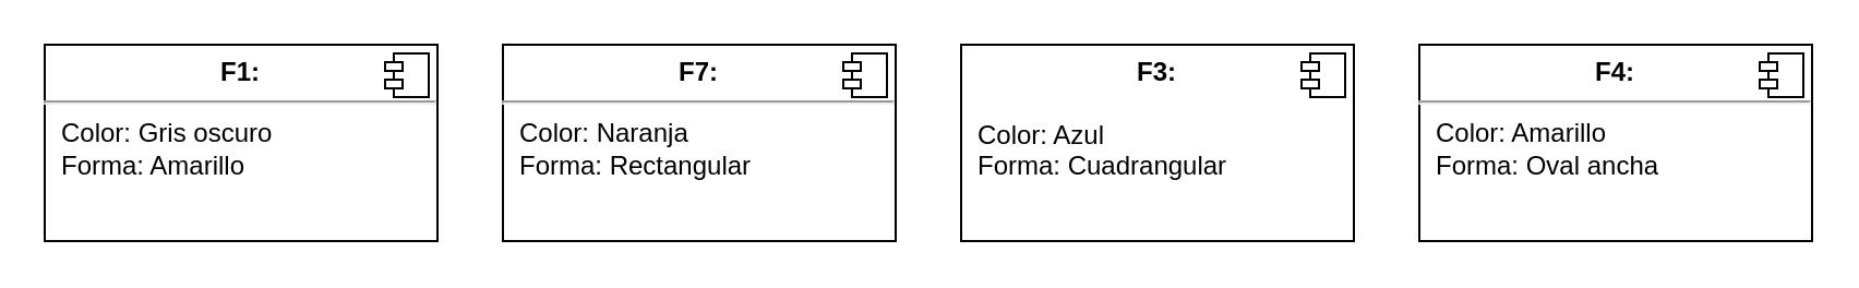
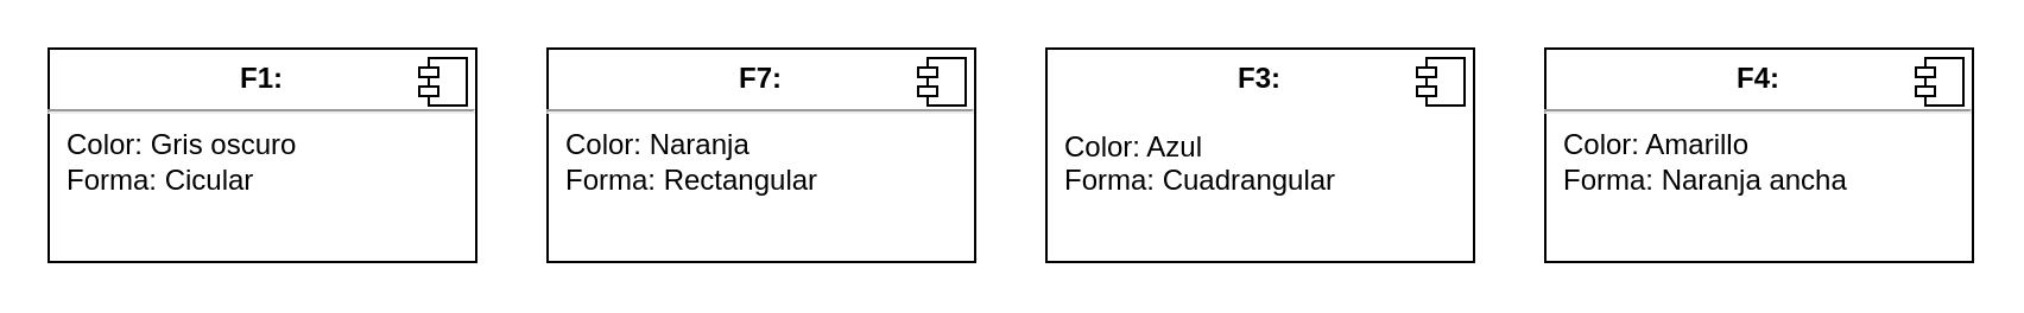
- <mxCell id="2" value="&lt;p style=&quot;margin:0px;margin-top:6px;text-align:center;&quot;&gt;&lt;b&gt;F1:&lt;/b&gt;&lt;/p&gt;&lt;hr&gt;&lt;p style=&quot;margin:0px;margin-left:8px;&quot;&gt;Color: Gris oscuro&lt;br&gt;Forma: Amarillo&lt;/p&gt;" style="align=left;overflow=fill;html=1;dropTarget=0;" vertex="1" parent="1"><mxGeometry x="20" y="20" width="180" height="90" as="geometry" /></mxCell>
+ <mxCell id="2" value="&lt;p style=&quot;margin:0px;margin-top:6px;text-align:center;&quot;&gt;&lt;b&gt;F1:&lt;/b&gt;&lt;/p&gt;&lt;hr&gt;&lt;p style=&quot;margin:0px;margin-left:8px;&quot;&gt;Color: Gris oscuro&lt;br&gt;Forma: Cicular&lt;/p&gt;" style="align=left;overflow=fill;html=1;dropTarget=0;" vertex="1" parent="1"><mxGeometry x="20" y="20" width="180" height="90" as="geometry" /></mxCell>
- <mxCell id="8" value="&lt;p style=&quot;margin:0px;margin-top:6px;text-align:center;&quot;&gt;&lt;b&gt;F4:&lt;/b&gt;&lt;/p&gt;&lt;hr&gt;&lt;p style=&quot;margin:0px;margin-left:8px;&quot;&gt;Color: Amarillo&lt;br&gt;Forma: Oval ancha&lt;/p&gt;" style="align=left;overflow=fill;html=1;dropTarget=0;" vertex="1" parent="1"><mxGeometry x="650" y="20" width="180" height="90" as="geometry" /></mxCell>
+ <mxCell id="8" value="&lt;p style=&quot;margin:0px;margin-top:6px;text-align:center;&quot;&gt;&lt;b&gt;F4:&lt;/b&gt;&lt;/p&gt;&lt;hr&gt;&lt;p style=&quot;margin:0px;margin-left:8px;&quot;&gt;Color: Amarillo&lt;br&gt;Forma: Naranja ancha&lt;/p&gt;" style="align=left;overflow=fill;html=1;dropTarget=0;" vertex="1" parent="1"><mxGeometry x="650" y="20" width="180" height="90" as="geometry" /></mxCell>
